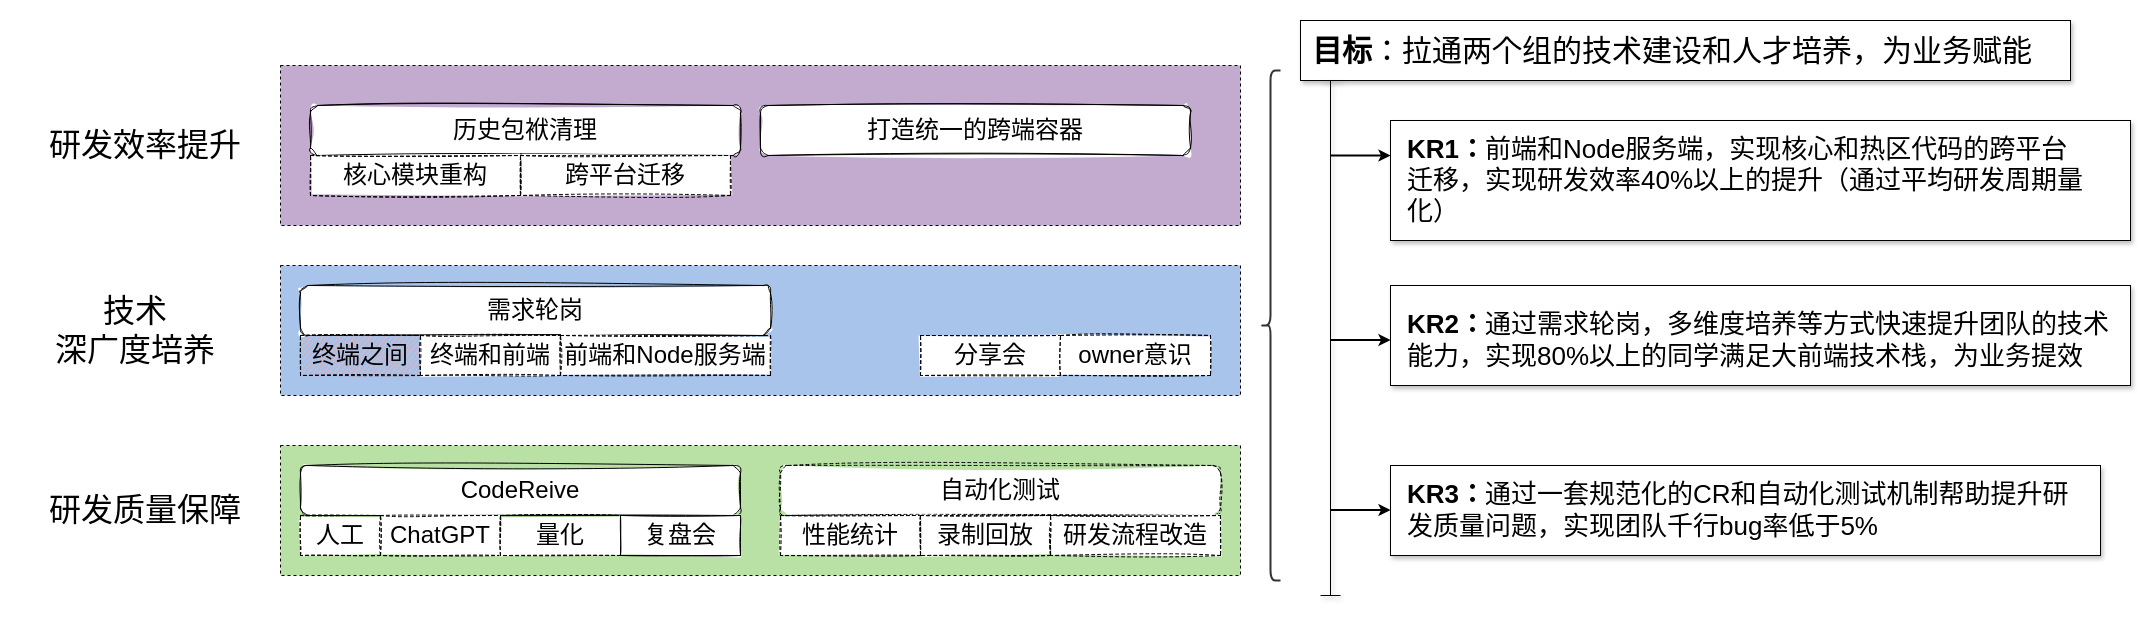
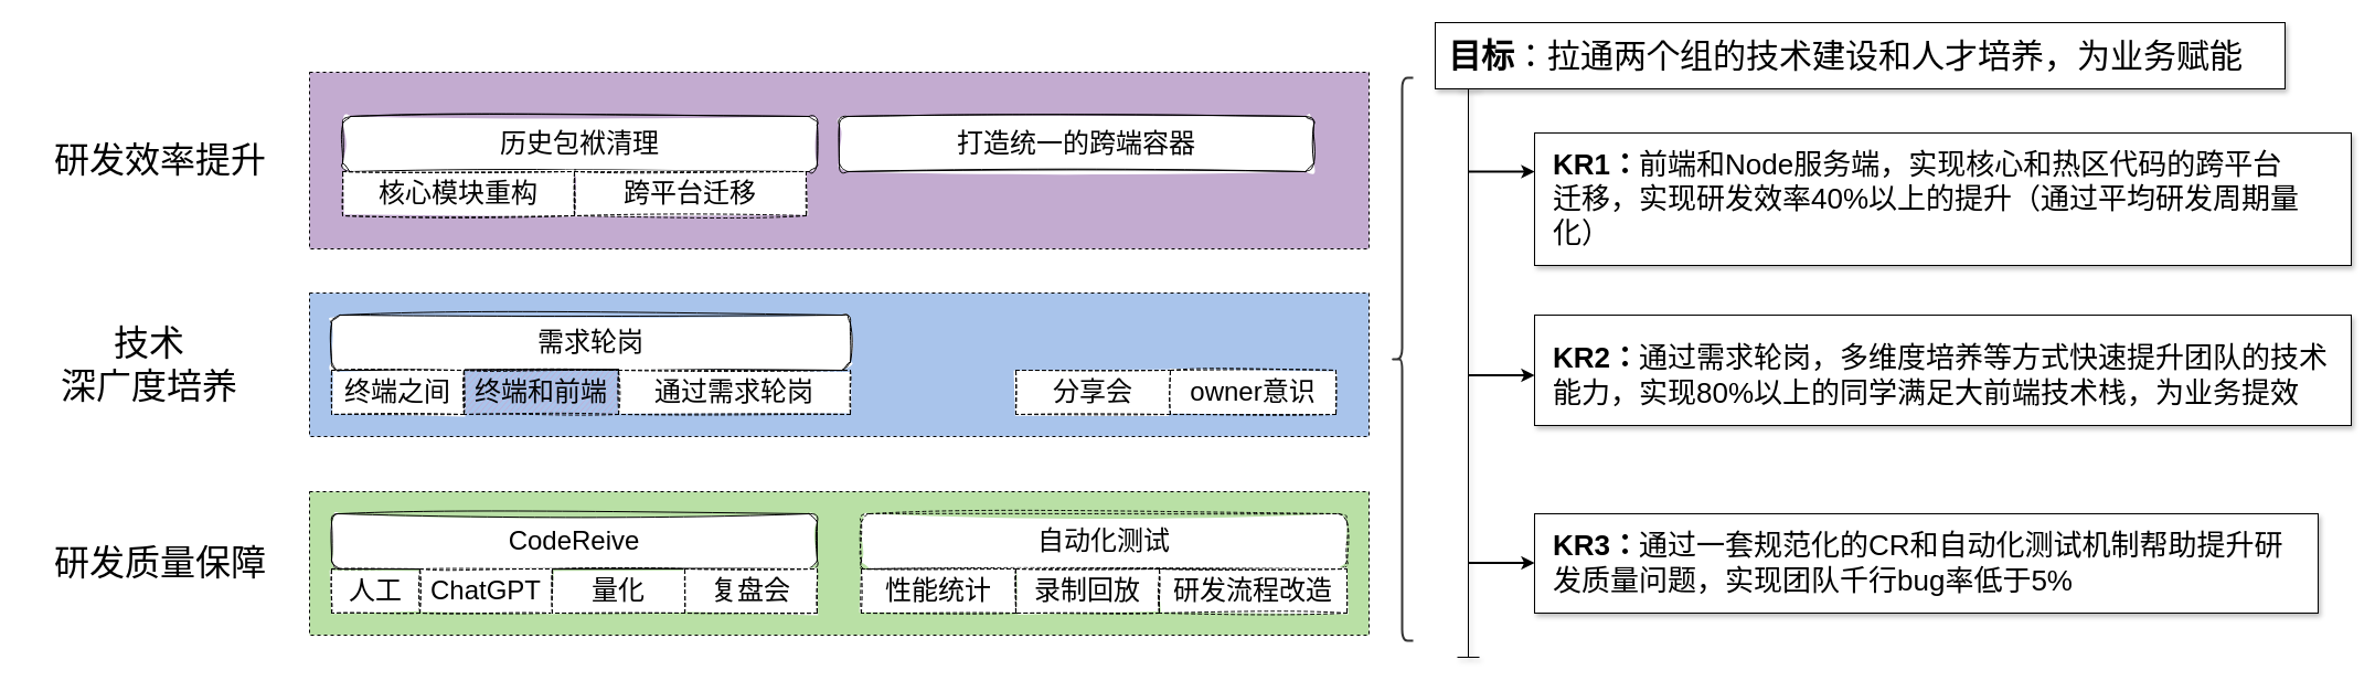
- <mxCell id="14" value="终端之间" style="rounded=0;whiteSpace=wrap;html=1;sketch=1;fontSize=24;dashed=1;fillColor=#f19c99;" parent="1" vertex="1"><mxGeometry x="300" y="335" width="120" height="40" as="geometry" /></mxCell>
+ <mxCell id="14" value="终端之间" style="rounded=0;whiteSpace=wrap;html=1;sketch=1;fontSize=24;dashed=1;" parent="1" vertex="1"><mxGeometry x="300" y="335" width="120" height="40" as="geometry" /></mxCell>
- <mxCell id="15" value="终端和前端" style="rounded=0;whiteSpace=wrap;html=1;sketch=1;fontSize=24;dashed=1;" parent="1" vertex="1"><mxGeometry x="420" y="335" width="140" height="40" as="geometry" /></mxCell>
+ <mxCell id="15" value="终端和前端" style="rounded=0;whiteSpace=wrap;html=1;sketch=1;fontSize=24;dashed=1;fillColor=#c3abd0;" parent="1" vertex="1"><mxGeometry x="420" y="335" width="140" height="40" as="geometry" /></mxCell>
- <mxCell id="16" value="前端和Node服务端" style="rounded=0;whiteSpace=wrap;html=1;sketch=1;fontSize=24;dashed=1;" parent="1" vertex="1"><mxGeometry x="560" y="335" width="210" height="40" as="geometry" /></mxCell>
+ <mxCell id="16" value="通过需求轮岗" style="rounded=0;whiteSpace=wrap;html=1;sketch=1;fontSize=24;dashed=1;" parent="1" vertex="1"><mxGeometry x="560" y="335" width="210" height="40" as="geometry" /></mxCell>
- <mxCell id="8" value="复盘会" style="rounded=0;whiteSpace=wrap;html=1;sketch=1;fontSize=24;dashed=0;" parent="1" vertex="1"><mxGeometry x="620" y="515" width="120" height="40" as="geometry" /></mxCell>
+ <mxCell id="8" value="复盘会" style="rounded=0;whiteSpace=wrap;html=1;sketch=1;fontSize=24;dashed=1;" parent="1" vertex="1"><mxGeometry x="620" y="515" width="120" height="40" as="geometry" /></mxCell>
